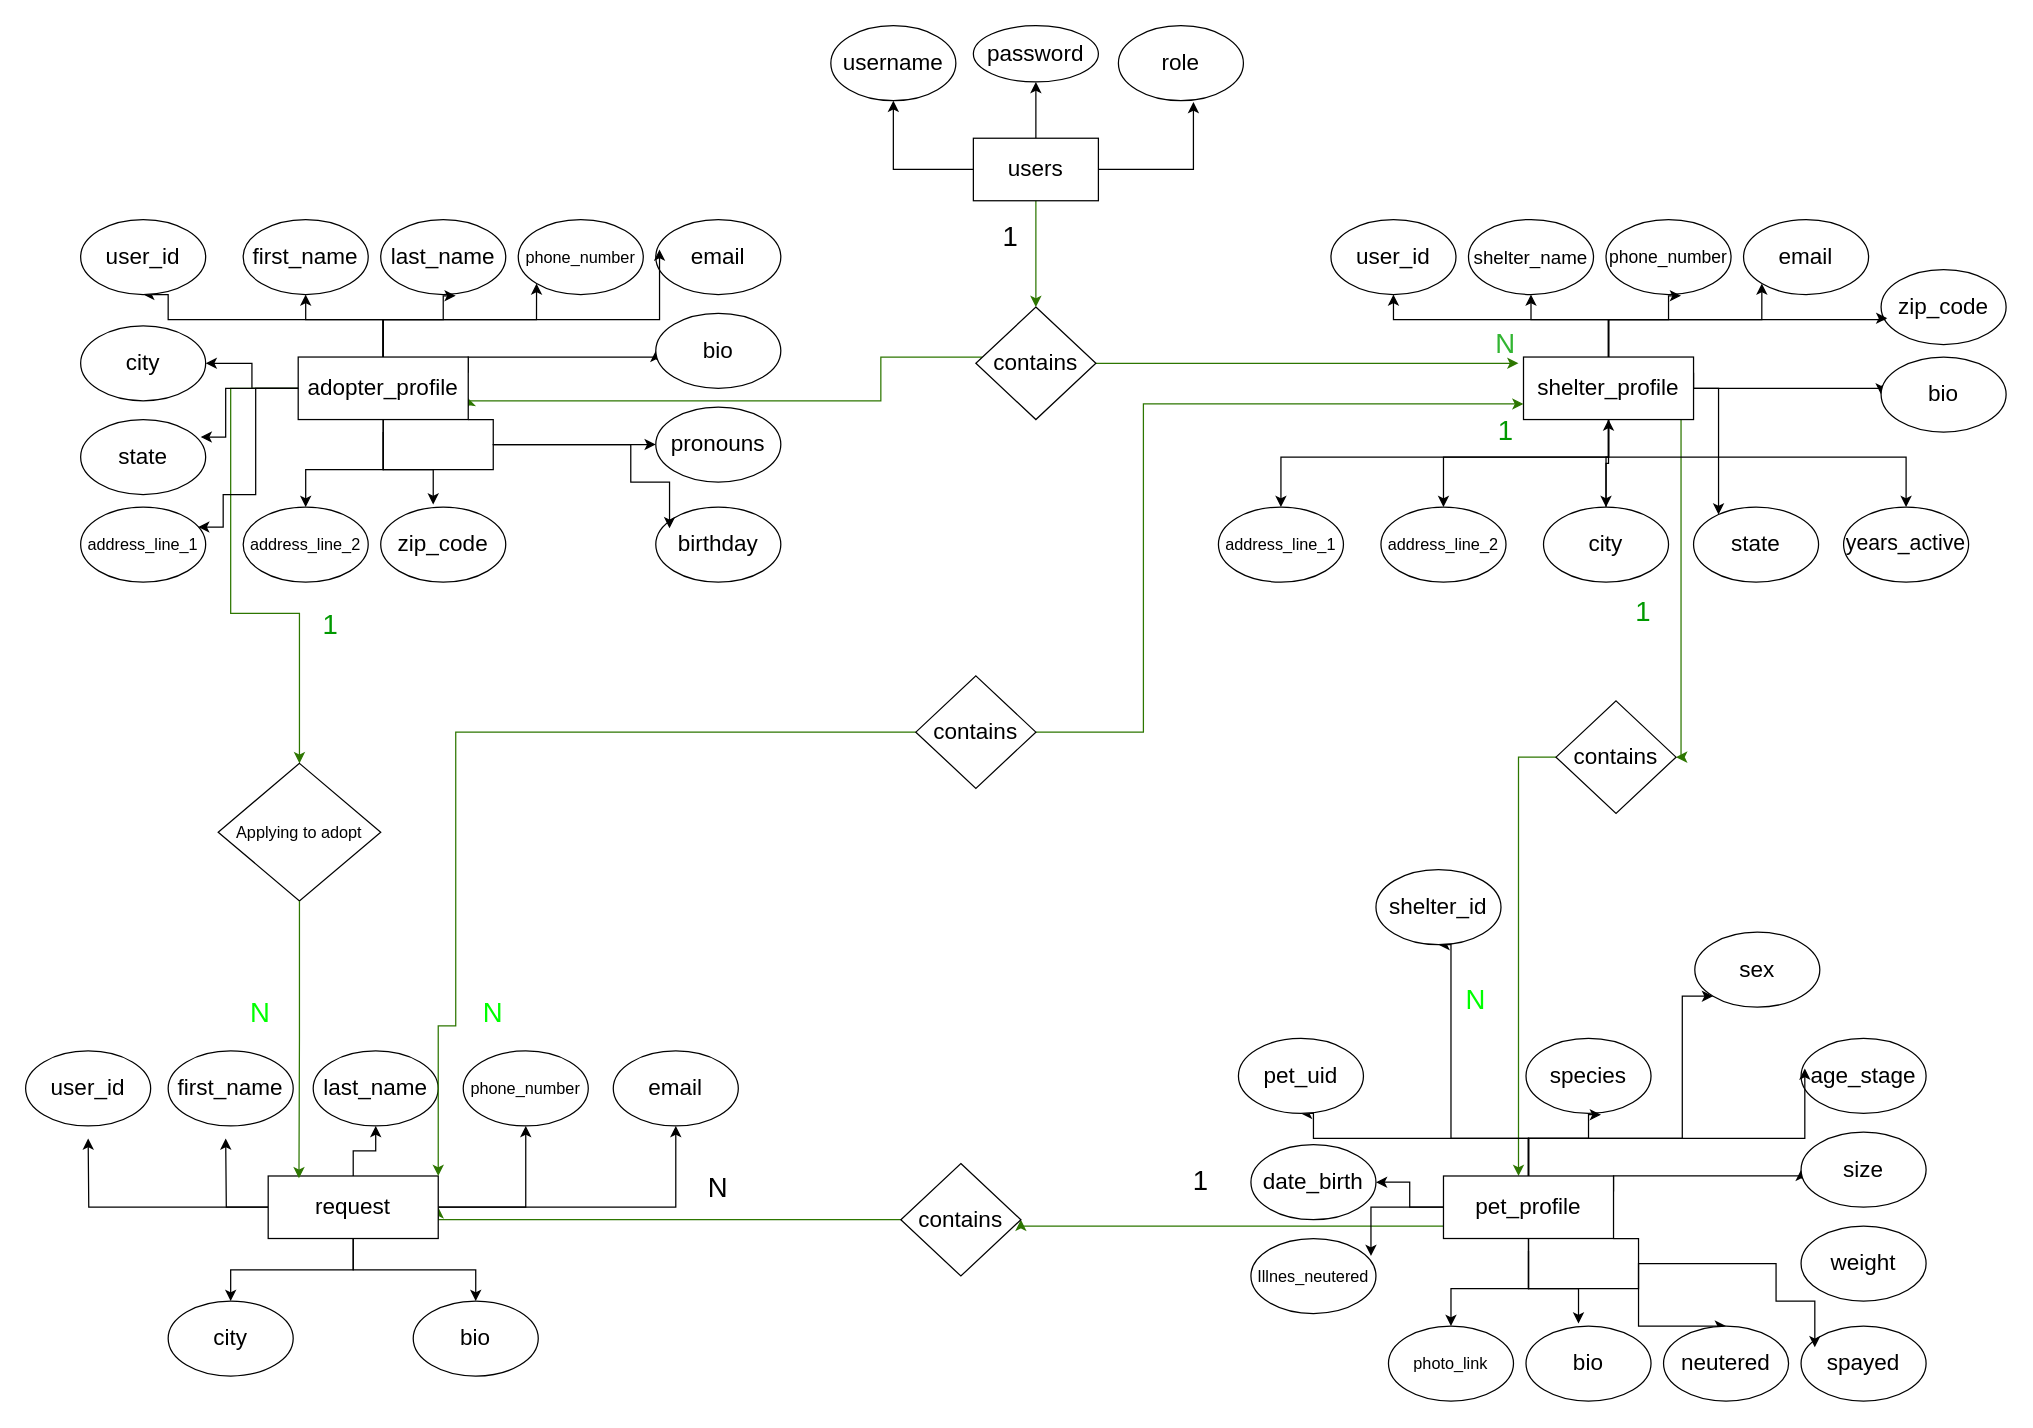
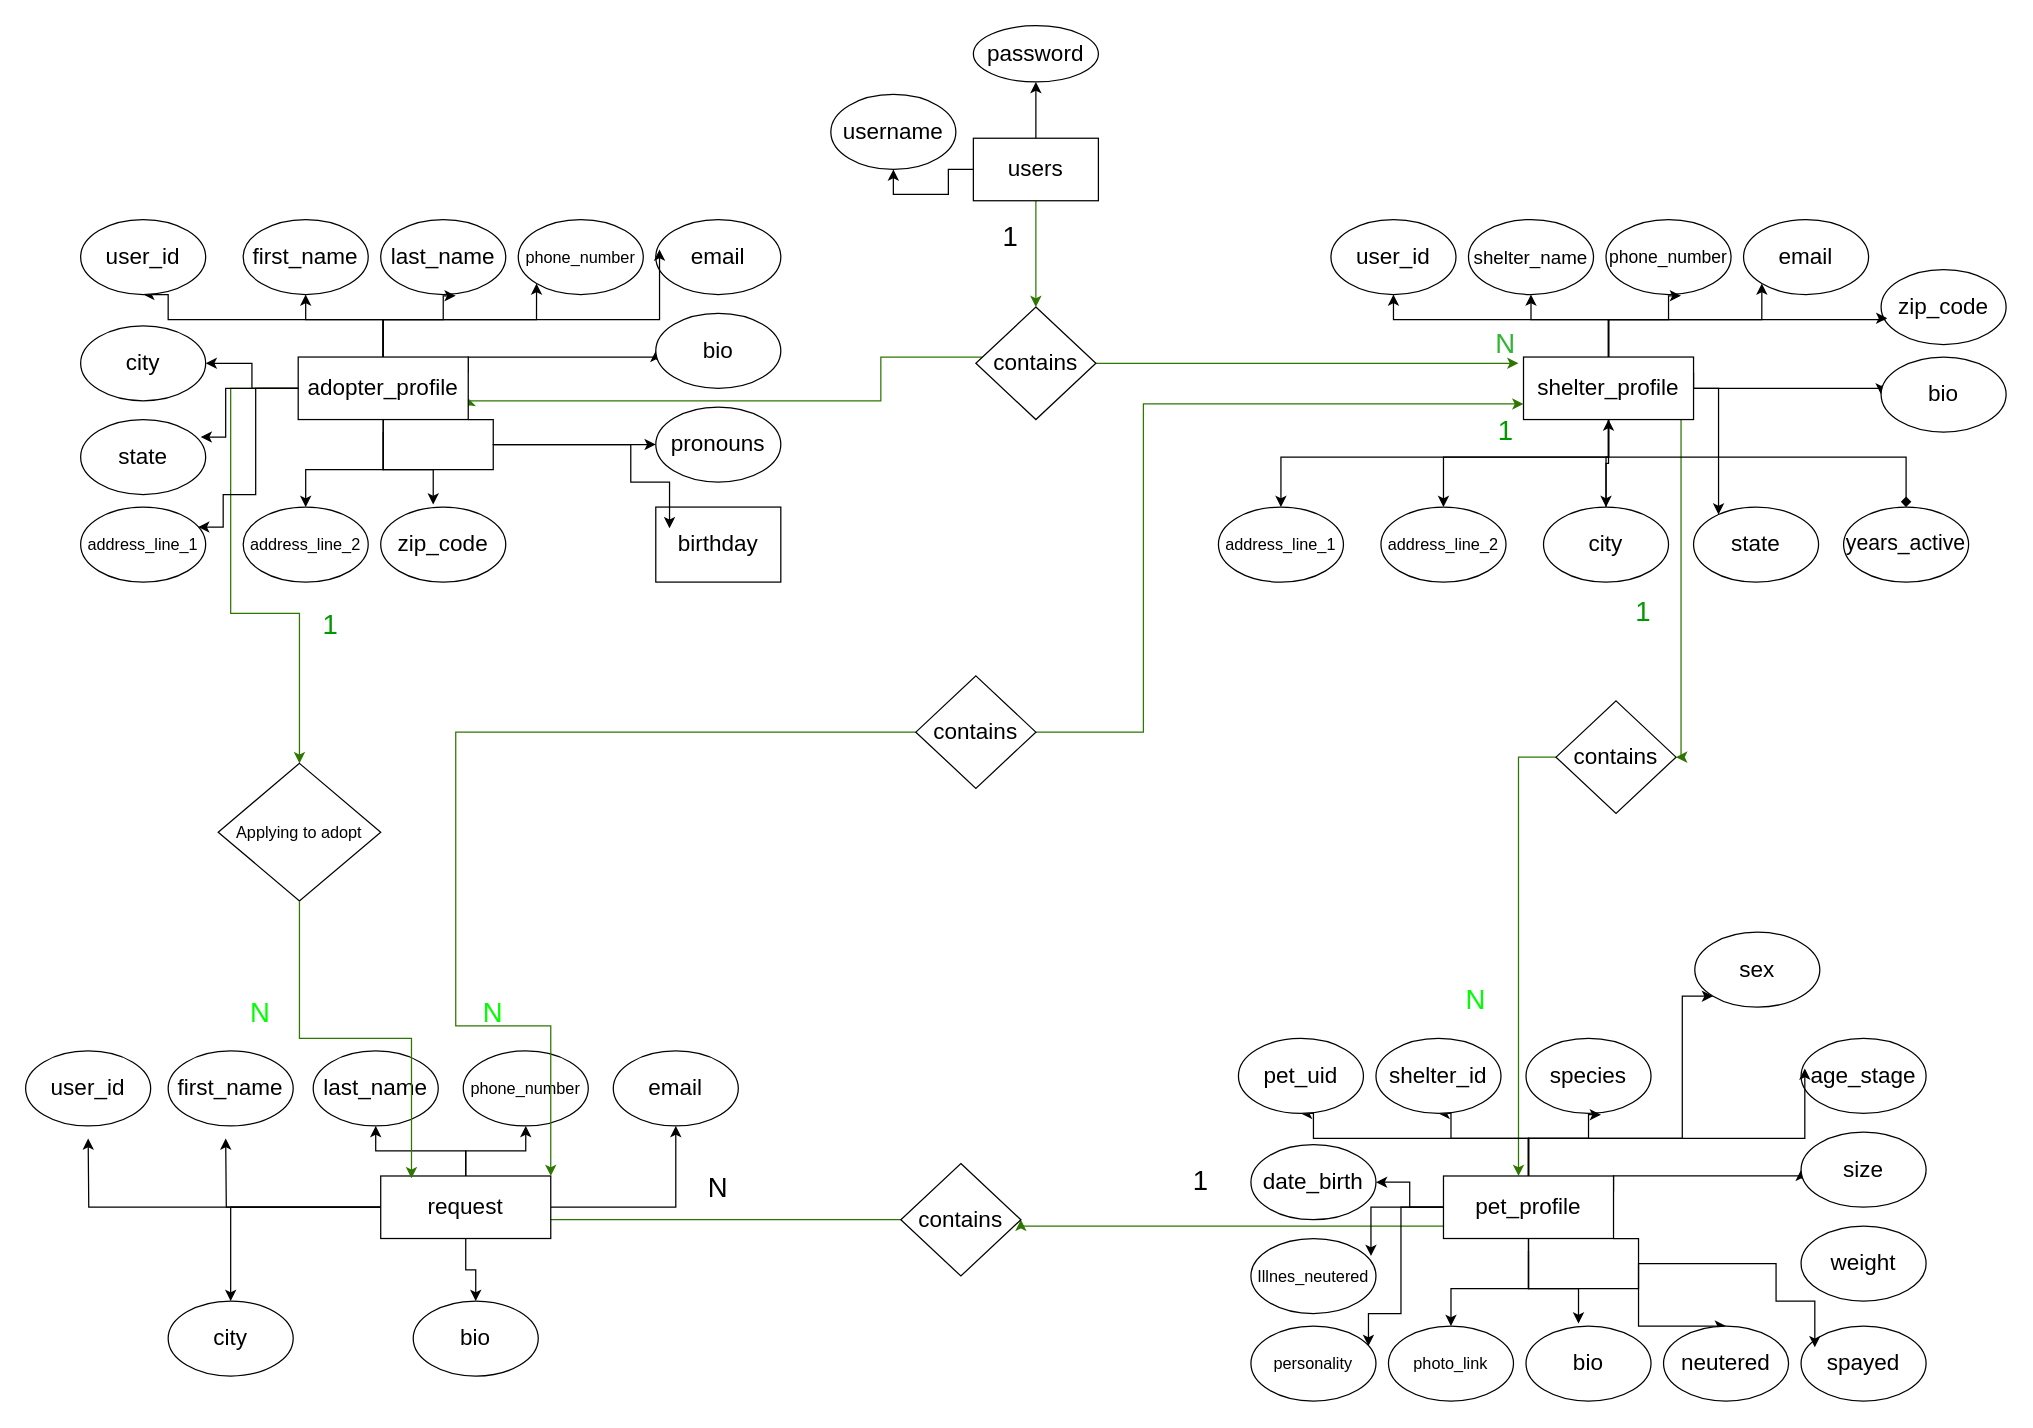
- <mxCell id="6" value="&lt;font style=&quot;font-size: 18px;&quot;&gt;username&lt;/font&gt;" style="ellipse;whiteSpace=wrap;html=1;" vertex="1" parent="1"><mxGeometry x="664" y="20" width="100" height="60" as="geometry" /></mxCell>
+ <mxCell id="6" value="&lt;font style=&quot;font-size: 18px;&quot;&gt;username&lt;/font&gt;" style="ellipse;whiteSpace=wrap;html=1;" vertex="1" parent="1"><mxGeometry x="664" y="75" width="100" height="60" as="geometry" /></mxCell>
- <mxCell id="8" value="&lt;font style=&quot;font-size: 18px;&quot;&gt;role&lt;/font&gt;" style="ellipse;whiteSpace=wrap;html=1;" vertex="1" parent="1"><mxGeometry x="894" y="20" width="100" height="60" as="geometry" /></mxCell>
- <mxCell id="9" style="edgeStyle=orthogonalEdgeStyle;rounded=0;orthogonalLoop=1;jettySize=auto;html=1;entryX=0.6;entryY=1.017;entryDx=0;entryDy=0;entryPerimeter=0;" edge="1" parent="1" source="5" target="8"><mxGeometry relative="1" as="geometry" /></mxCell>
- <mxCell id="65" style="edgeStyle=orthogonalEdgeStyle;rounded=0;orthogonalLoop=1;jettySize=auto;html=1;entryX=0.5;entryY=0;entryDx=0;entryDy=0;" edge="1" parent="1" source="50" target="64"><mxGeometry relative="1" as="geometry"><Array as="points"><mxPoint x="1286" y="365" /><mxPoint x="1524" y="365" /></Array></mxGeometry></mxCell>
+ <mxCell id="65" style="edgeStyle=orthogonalEdgeStyle;rounded=0;orthogonalLoop=1;jettySize=auto;html=1;entryX=0.5;entryY=0;entryDx=0;entryDy=0;endArrow=diamond;" edge="1" parent="1" source="50" target="64"><mxGeometry relative="1" as="geometry"><Array as="points"><mxPoint x="1286" y="365" /><mxPoint x="1524" y="365" /></Array></mxGeometry></mxCell>
- <mxCell id="37" value="&lt;font style=&quot;font-size: 18px;&quot;&gt;birthday&lt;/font&gt;" style="ellipse;whiteSpace=wrap;html=1;" vertex="1" parent="1"><mxGeometry x="524" y="405" width="100" height="60" as="geometry" /></mxCell>
+ <mxCell id="37" value="&lt;font style=&quot;font-size: 18px;&quot;&gt;birthday&lt;/font&gt;" style="whiteSpace=wrap;html=1;rounded=0;" vertex="1" parent="1"><mxGeometry x="524" y="405" width="100" height="60" as="geometry" /></mxCell>
- <mxCell id="78" value="&lt;font style=&quot;font-size: 18px;&quot;&gt;shelter_id&lt;/font&gt;" style="ellipse;whiteSpace=wrap;html=1;" vertex="1" parent="1"><mxGeometry x="1100" y="695" width="100" height="60" as="geometry" /></mxCell>
+ <mxCell id="78" value="&lt;font style=&quot;font-size: 18px;&quot;&gt;shelter_id&lt;/font&gt;" style="ellipse;whiteSpace=wrap;html=1;" vertex="1" parent="1"><mxGeometry x="1100" y="830" width="100" height="60" as="geometry" /></mxCell>
- <mxCell id="106" value="&lt;span style=&quot;font-size: 18px;&quot;&gt;request&lt;/span&gt;" style="rounded=0;whiteSpace=wrap;html=1;" vertex="1" parent="1"><mxGeometry x="214" y="940" width="136" height="50" as="geometry" /></mxCell>
+ <mxCell id="106" value="&lt;span style=&quot;font-size: 18px;&quot;&gt;request&lt;/span&gt;" style="rounded=0;whiteSpace=wrap;html=1;" vertex="1" parent="1"><mxGeometry x="304" y="940" width="136" height="50" as="geometry" /></mxCell>
+ <mxCell id="96" style="edgeStyle=orthogonalEdgeStyle;rounded=0;orthogonalLoop=1;jettySize=auto;html=1;entryX=0.94;entryY=0.267;entryDx=0;entryDy=0;entryPerimeter=0;" edge="1" parent="1" source="76" target="87"><mxGeometry relative="1" as="geometry"><Array as="points"><mxPoint x="1120" y="965" /><mxPoint x="1120" y="1050" /><mxPoint x="1094" y="1050" /></Array></mxGeometry></mxCell>
+ <mxCell id="87" value="&lt;font style=&quot;font-size: 13px;&quot;&gt;personality&lt;/font&gt;" style="ellipse;whiteSpace=wrap;html=1;" vertex="1" parent="1"><mxGeometry x="1000" y="1060" width="100" height="60" as="geometry" /></mxCell>
